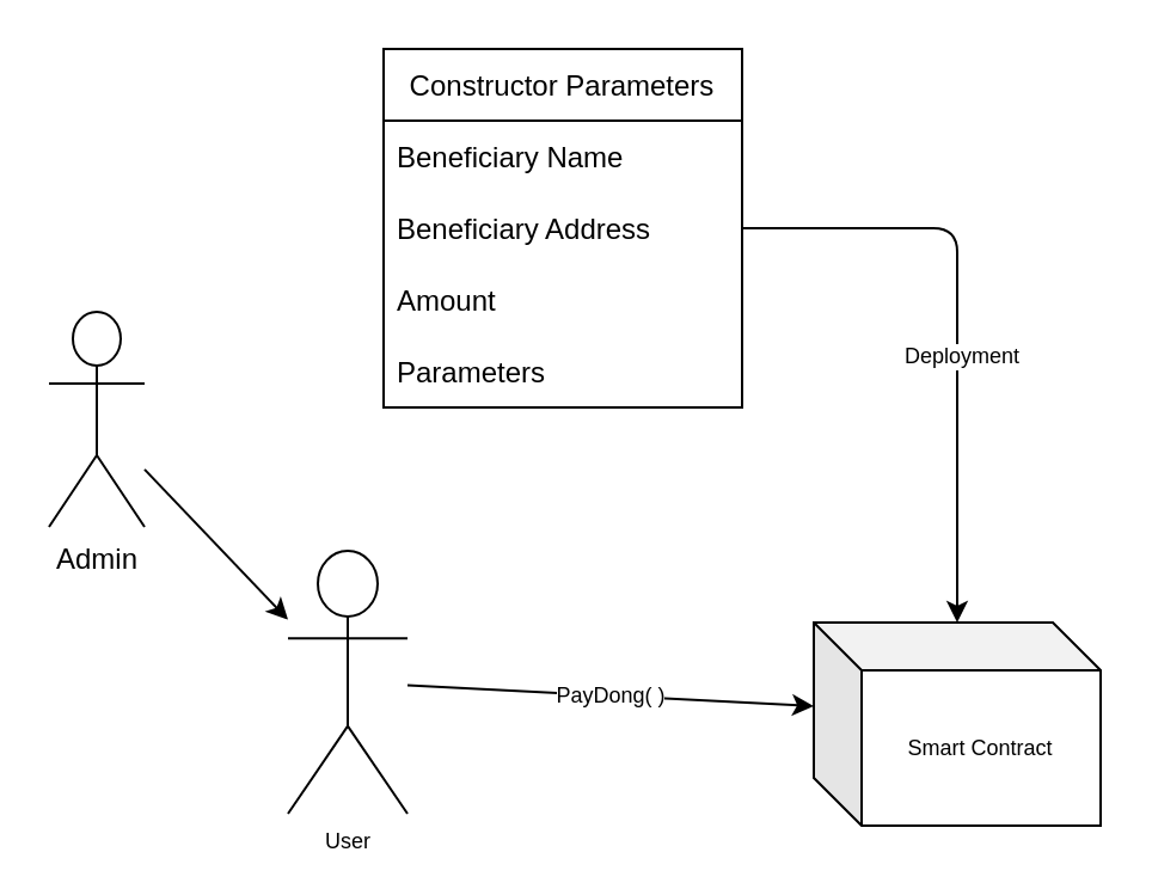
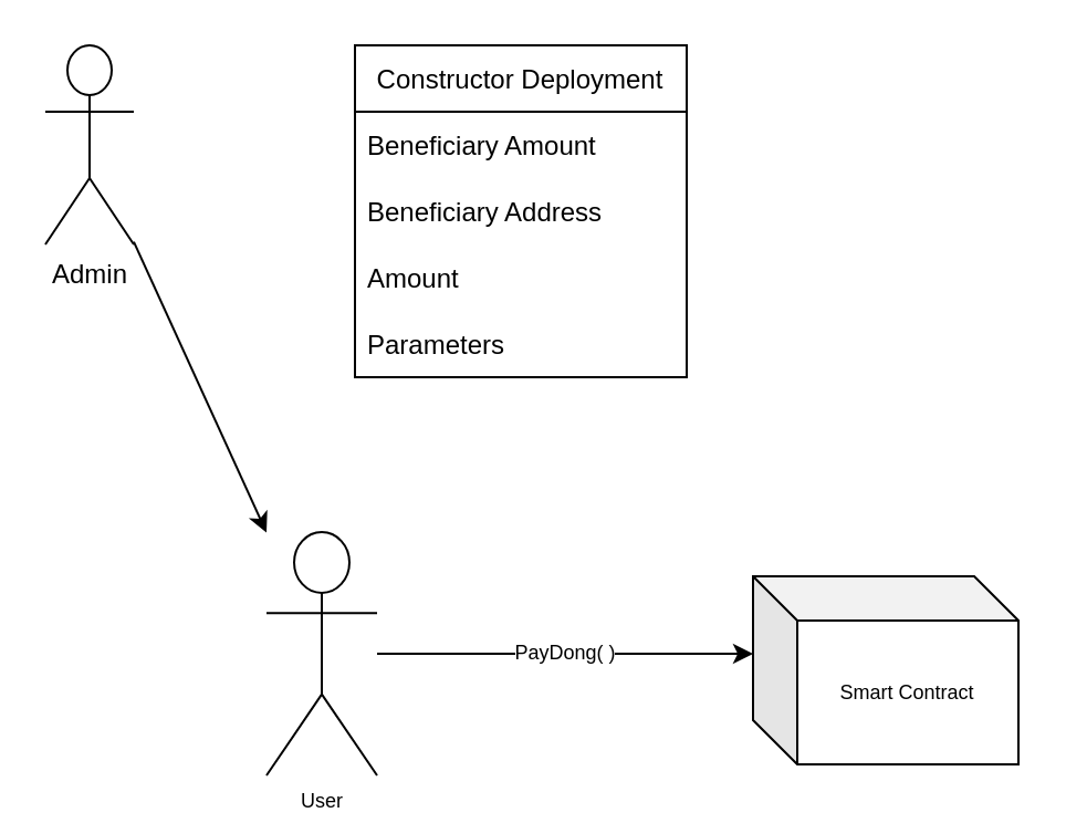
- <mxCell id="4" value="Constructor Parameters" style="swimlane;fontStyle=0;childLayout=stackLayout;horizontal=1;startSize=30;horizontalStack=0;resizeParent=1;resizeParentMax=0;resizeLast=0;collapsible=1;marginBottom=0;labelBackgroundColor=none;" vertex="1" parent="1"><mxGeometry x="160" y="20" width="150" height="150" as="geometry" /></mxCell>
+ <mxCell id="4" value="Constructor Deployment" style="swimlane;fontStyle=0;childLayout=stackLayout;horizontal=1;startSize=30;horizontalStack=0;resizeParent=1;resizeParentMax=0;resizeLast=0;collapsible=1;marginBottom=0;labelBackgroundColor=none;" vertex="1" parent="1"><mxGeometry x="160" y="20" width="150" height="150" as="geometry" /></mxCell>
- <mxCell id="5" value="Beneficiary Name" style="text;strokeColor=none;fillColor=none;align=left;verticalAlign=middle;spacingLeft=4;spacingRight=4;overflow=hidden;points=[[0,0.5],[1,0.5]];portConstraint=eastwest;rotatable=0;labelBackgroundColor=none;" vertex="1" parent="4"><mxGeometry y="30" width="150" height="30" as="geometry" /></mxCell>
+ <mxCell id="5" value="Beneficiary Amount" style="text;strokeColor=none;fillColor=none;align=left;verticalAlign=middle;spacingLeft=4;spacingRight=4;overflow=hidden;points=[[0,0.5],[1,0.5]];portConstraint=eastwest;rotatable=0;labelBackgroundColor=none;" vertex="1" parent="4"><mxGeometry y="30" width="150" height="30" as="geometry" /></mxCell>
- <mxCell id="10" style="edgeStyle=none;html=1;exitX=1;exitY=0.5;exitDx=0;exitDy=0;fontSize=9;" edge="1" parent="1" source="6" target="9"><mxGeometry relative="1" as="geometry"><Array as="points"><mxPoint x="400" y="95" /></Array></mxGeometry></mxCell>
- <mxCell id="11" value="Deployment&lt;br&gt;" style="edgeLabel;html=1;align=center;verticalAlign=middle;resizable=0;points=[];fontSize=9;" vertex="1" connectable="0" parent="10"><mxGeometry x="0.122" y="1" relative="1" as="geometry"><mxPoint as="offset" /></mxGeometry></mxCell>
- <mxCell id="3" value="Admin&lt;br&gt;" style="shape=umlActor;verticalLabelPosition=bottom;verticalAlign=top;html=1;outlineConnect=0;" vertex="1" parent="1"><mxGeometry x="20" y="130" width="40" height="90" as="geometry" /></mxCell>
+ <mxCell id="3" value="Admin&lt;br&gt;" style="shape=umlActor;verticalLabelPosition=bottom;verticalAlign=top;html=1;outlineConnect=0;" vertex="1" parent="1"><mxGeometry x="20" y="20" width="40" height="90" as="geometry" /></mxCell>
- <mxCell id="13" value="User&lt;br&gt;" style="shape=umlActor;verticalLabelPosition=bottom;verticalAlign=top;html=1;outlineConnect=0;labelBackgroundColor=none;fontSize=9;" vertex="1" parent="1"><mxGeometry x="120" y="230" width="50" height="110" as="geometry" /></mxCell>
+ <mxCell id="13" value="User&lt;br&gt;" style="shape=umlActor;verticalLabelPosition=bottom;verticalAlign=top;html=1;outlineConnect=0;labelBackgroundColor=none;fontSize=9;" vertex="1" parent="1"><mxGeometry x="120" y="240" width="50" height="110" as="geometry" /></mxCell>
